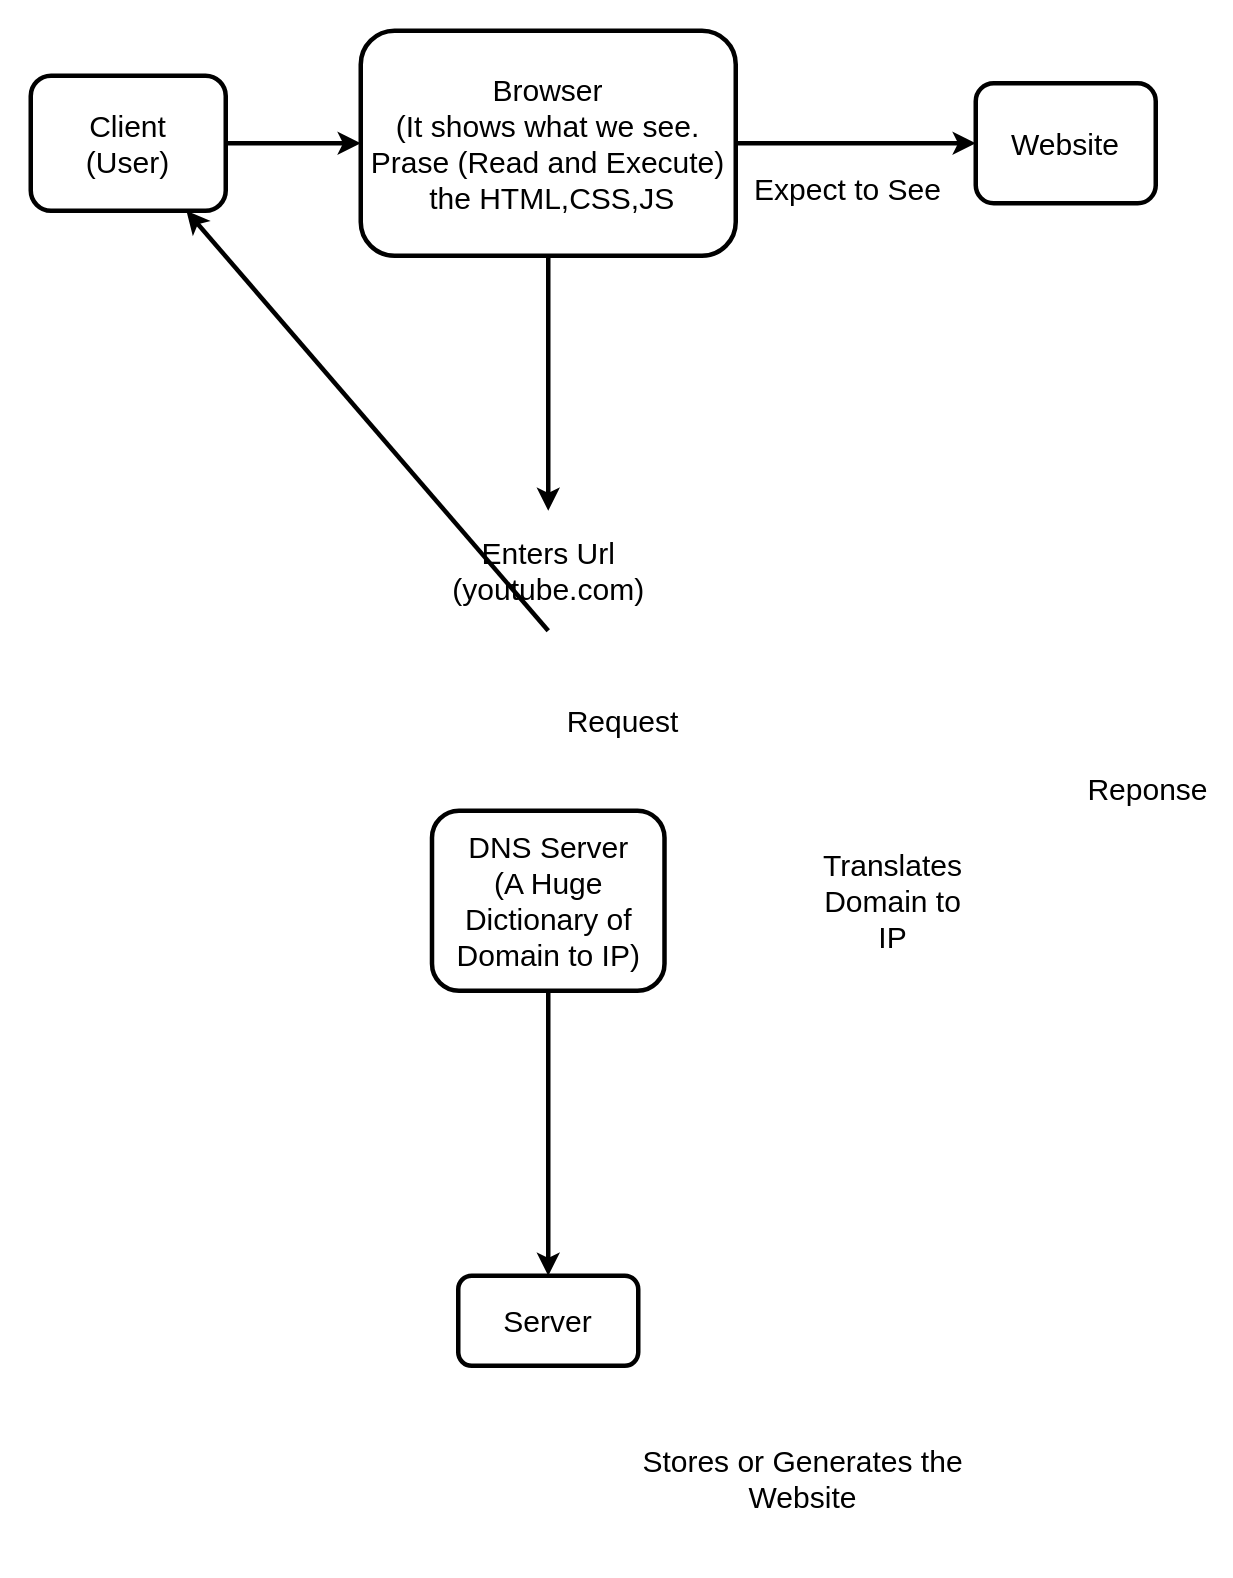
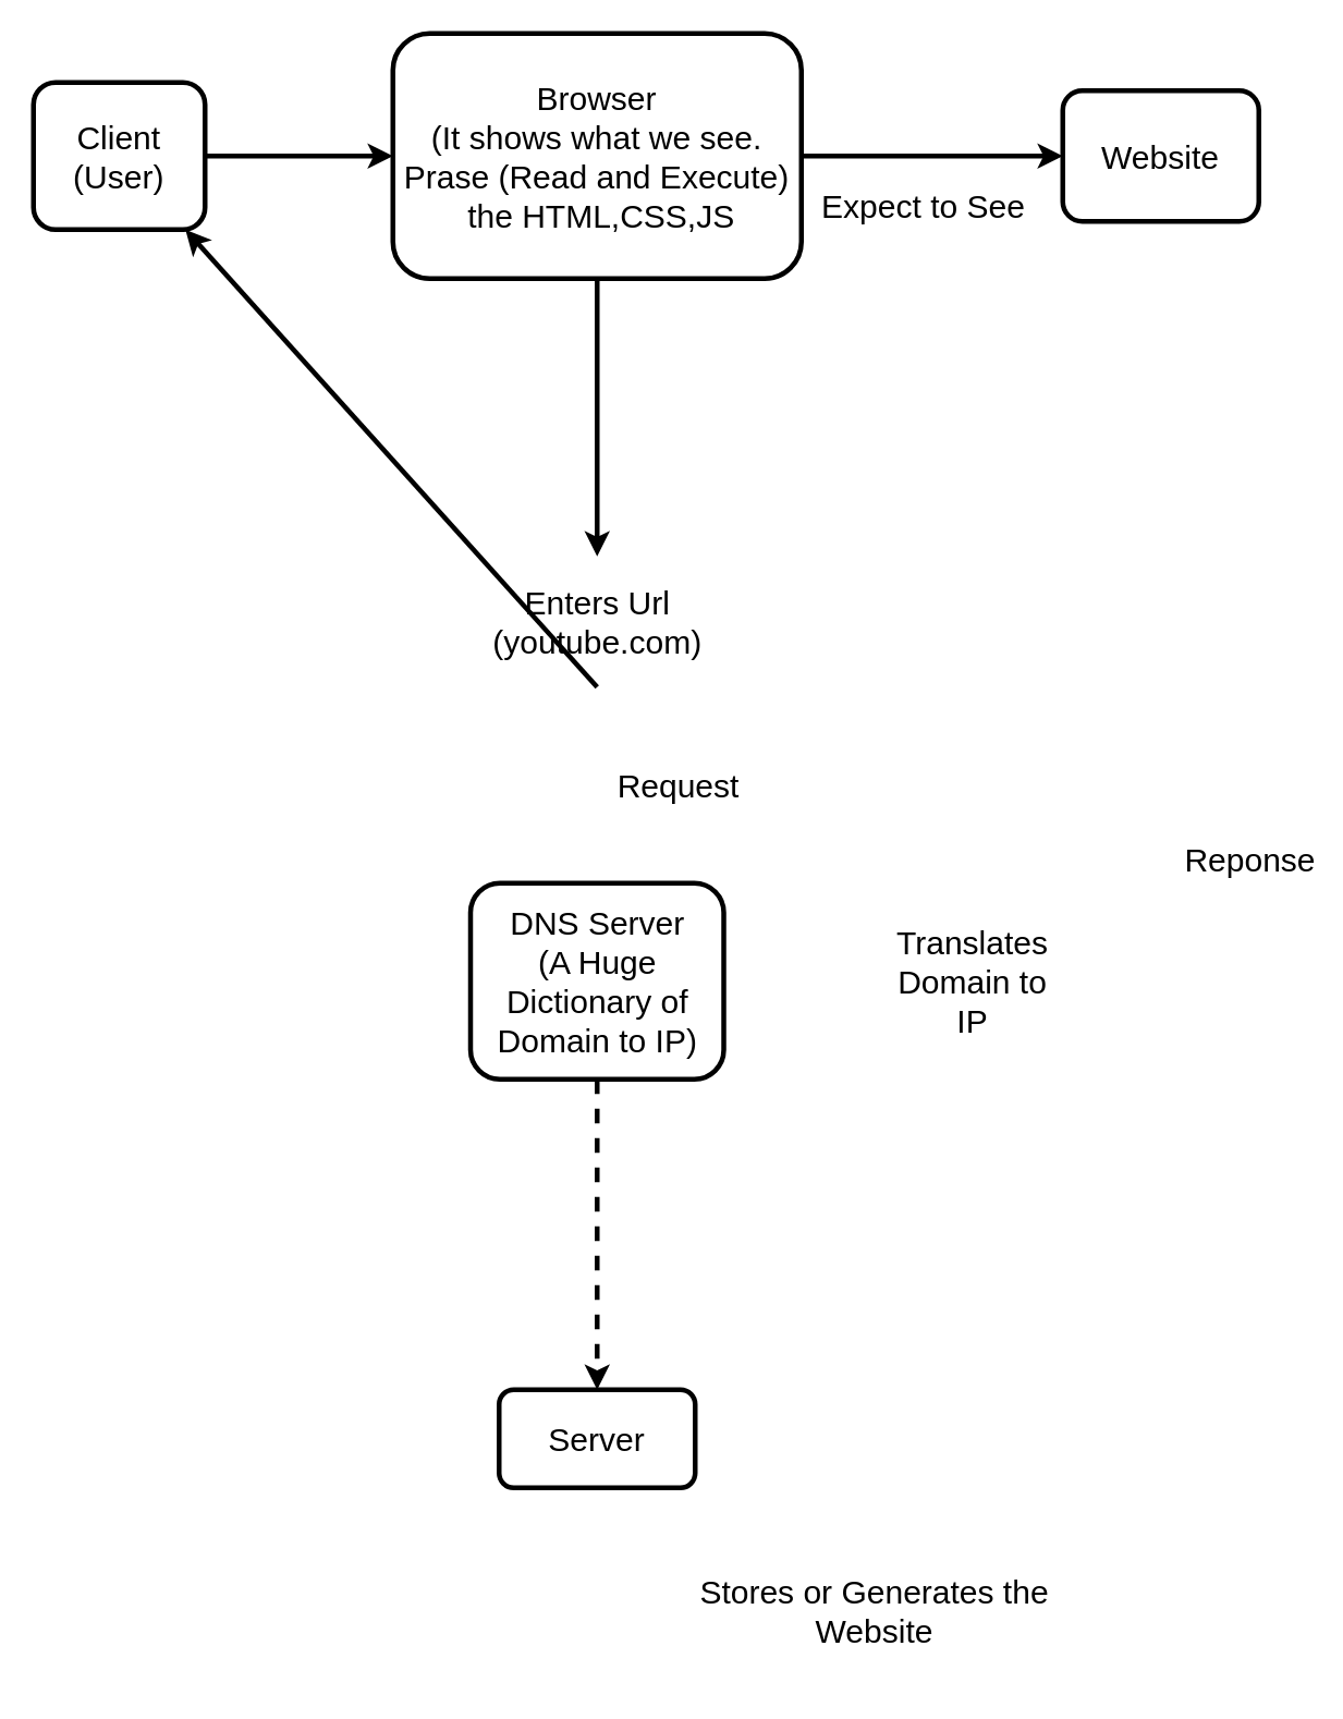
- <mxCell id="2" value="&lt;span style=&quot;font-size: 20px&quot;&gt;Client&lt;br&gt;(User)&lt;/span&gt;" style="rounded=1;whiteSpace=wrap;html=1;strokeWidth=3;" parent="1" vertex="1"><mxGeometry x="20" y="50" width="130" height="90" as="geometry" /></mxCell>
+ <mxCell id="2" value="&lt;span style=&quot;font-size: 20px&quot;&gt;Client&lt;br&gt;(User)&lt;/span&gt;" style="rounded=1;whiteSpace=wrap;html=1;strokeWidth=3;" parent="1" vertex="1"><mxGeometry x="20" y="50" width="105" height="90" as="geometry" /></mxCell>
- <mxCell id="10" value="" style="endArrow=classic;html=1;strokeWidth=3;fontSize=20;exitX=0.5;exitY=1;exitDx=0;exitDy=0;entryX=0.5;entryY=0;entryDx=0;entryDy=0;" parent="1" source="8" target="11" edge="1"><mxGeometry width="50" height="50" relative="1" as="geometry"><mxPoint x="360" y="740" as="sourcePoint" /><mxPoint x="385" y="850" as="targetPoint" /></mxGeometry></mxCell>
+ <mxCell id="10" value="" style="endArrow=classic;html=1;strokeWidth=3;fontSize=20;exitX=0.5;exitY=1;exitDx=0;exitDy=0;entryX=0.5;entryY=0;entryDx=0;entryDy=0;dashed=1;" parent="1" source="8" target="11" edge="1"><mxGeometry width="50" height="50" relative="1" as="geometry"><mxPoint x="360" y="740" as="sourcePoint" /><mxPoint x="385" y="850" as="targetPoint" /></mxGeometry></mxCell>
